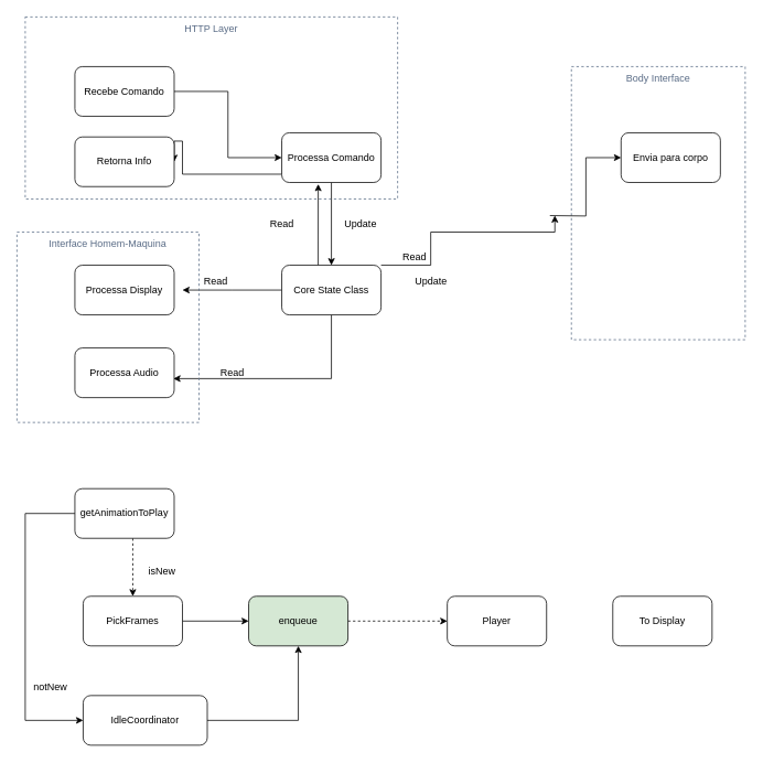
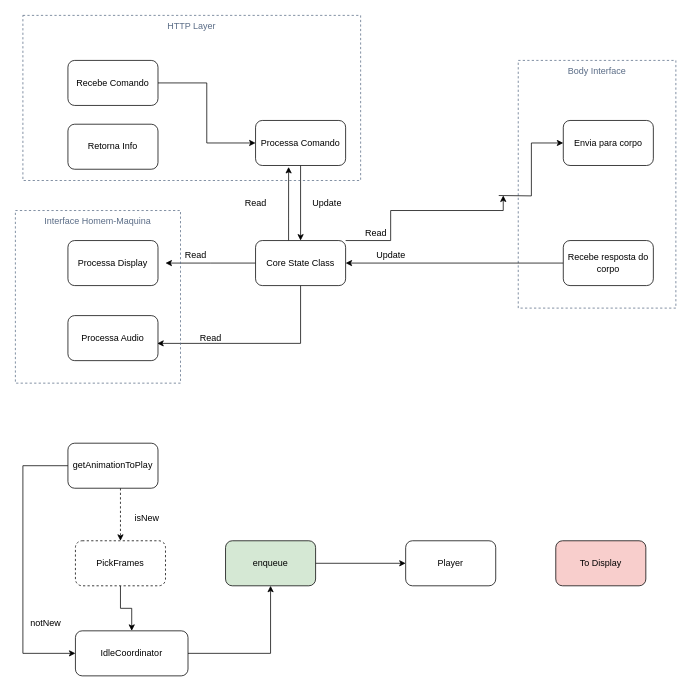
- <mxCell id="6" style="edgeStyle=orthogonalEdgeStyle;rounded=0;orthogonalLoop=1;jettySize=auto;html=1;entryX=1;entryY=0.5;entryDx=0;entryDy=0;" parent="1" source="8" target="9" edge="1"><mxGeometry relative="1" as="geometry"><Array as="points"><mxPoint x="220" y="210" /><mxPoint x="220" y="170" /></Array></mxGeometry></mxCell>
+ <mxCell id="11" style="edgeStyle=orthogonalEdgeStyle;rounded=0;orthogonalLoop=1;jettySize=auto;html=1;entryX=1;entryY=0.5;entryDx=0;entryDy=0;" parent="1" source="12" target="18" edge="1"><mxGeometry relative="1" as="geometry" /></mxCell>
+ <mxCell id="12" value="Recebe resposta do corpo" style="rounded=1;whiteSpace=wrap;html=1;" parent="1" vertex="1"><mxGeometry x="750" y="320" width="120" height="60" as="geometry" /></mxCell>
- <mxCell id="32" value="PickFrames" style="rounded=1;whiteSpace=wrap;html=1;" vertex="1" parent="1"><mxGeometry x="100" y="720" width="120" height="60" as="geometry" /></mxCell>
+ <mxCell id="32" value="PickFrames" style="rounded=1;whiteSpace=wrap;html=1;dashed=1;" vertex="1" parent="1"><mxGeometry x="100" y="720" width="120" height="60" as="geometry" /></mxCell>
- <mxCell id="31" style="edgeStyle=orthogonalEdgeStyle;rounded=0;orthogonalLoop=1;jettySize=auto;html=1;entryX=0;entryY=0.5;entryDx=0;entryDy=0;" edge="1" parent="1" source="32" target="34"><mxGeometry relative="1" as="geometry" /></mxCell>
+ <mxCell id="31" style="edgeStyle=orthogonalEdgeStyle;rounded=0;orthogonalLoop=1;jettySize=auto;html=1;" edge="1" parent="1" source="32" target="37"><mxGeometry relative="1" as="geometry" /></mxCell>
- <mxCell id="33" style="edgeStyle=orthogonalEdgeStyle;rounded=0;orthogonalLoop=1;jettySize=auto;html=1;entryX=0;entryY=0.5;entryDx=0;entryDy=0;dashed=1;" edge="1" parent="1" source="34" target="39"><mxGeometry relative="1" as="geometry" /></mxCell>
+ <mxCell id="33" style="edgeStyle=orthogonalEdgeStyle;rounded=0;orthogonalLoop=1;jettySize=auto;html=1;entryX=0;entryY=0.5;entryDx=0;entryDy=0;" edge="1" parent="1" source="34" target="39"><mxGeometry relative="1" as="geometry" /></mxCell>
- <mxCell id="40" value="To Display" style="rounded=1;whiteSpace=wrap;html=1;" vertex="1" parent="1"><mxGeometry x="740" y="720" width="120" height="60" as="geometry" /></mxCell>
+ <mxCell id="40" value="To Display" style="rounded=1;whiteSpace=wrap;html=1;fillColor=#f8cecc;" vertex="1" parent="1"><mxGeometry x="740" y="720" width="120" height="60" as="geometry" /></mxCell>
